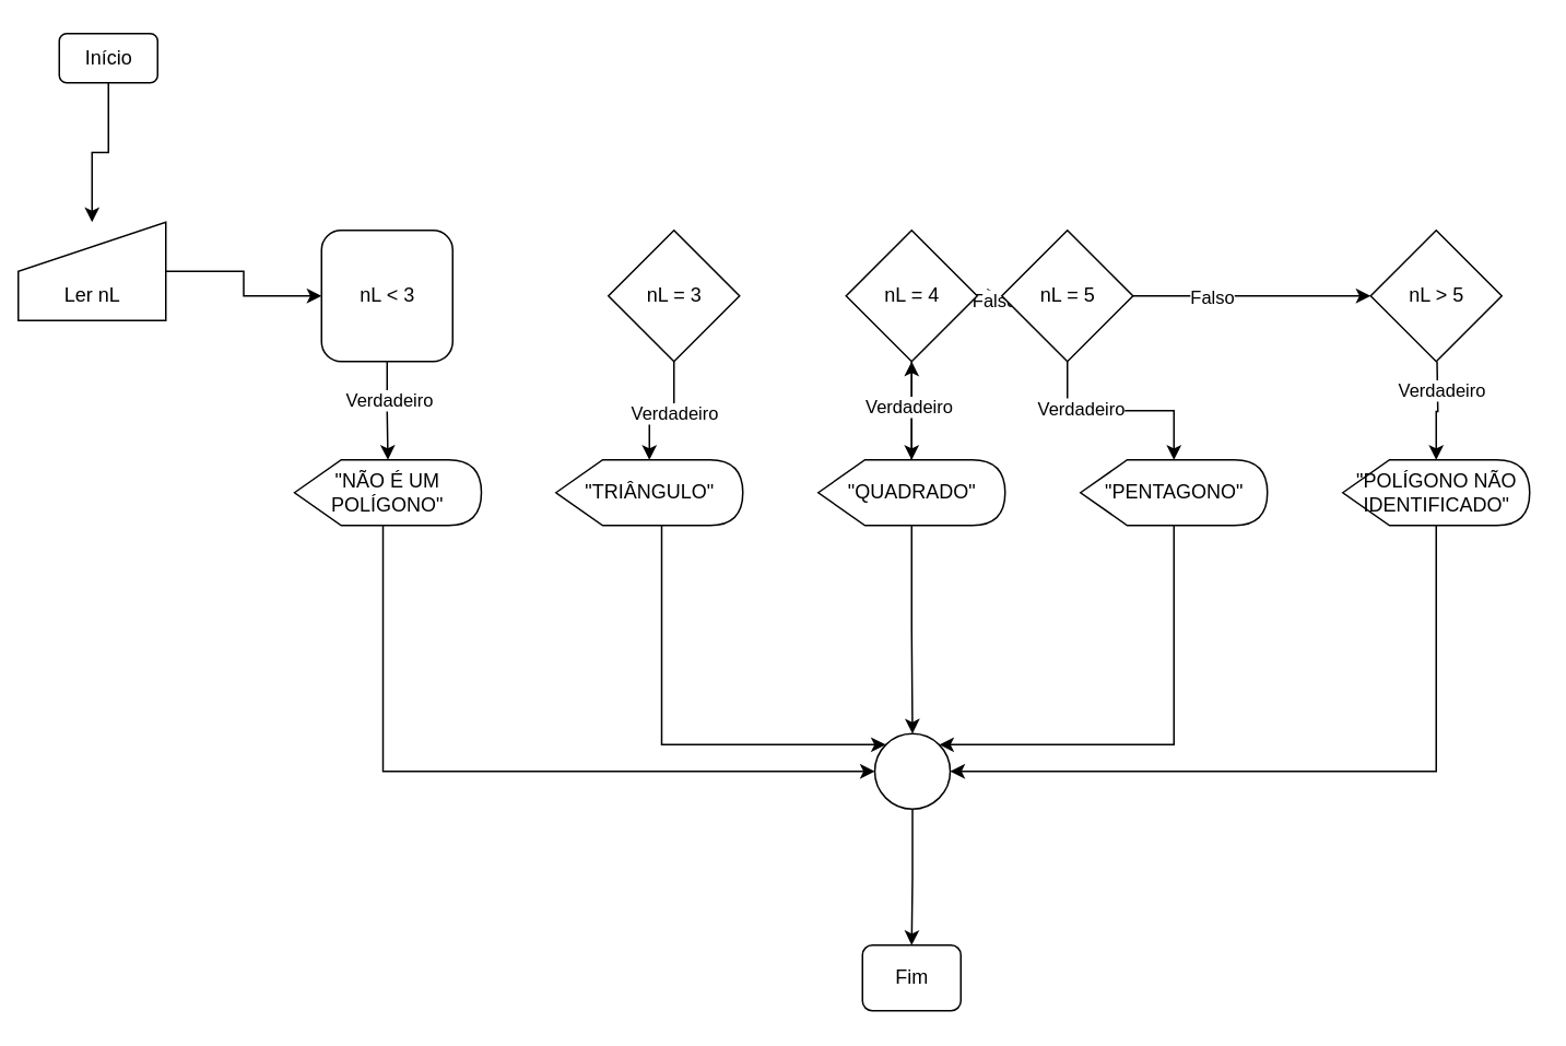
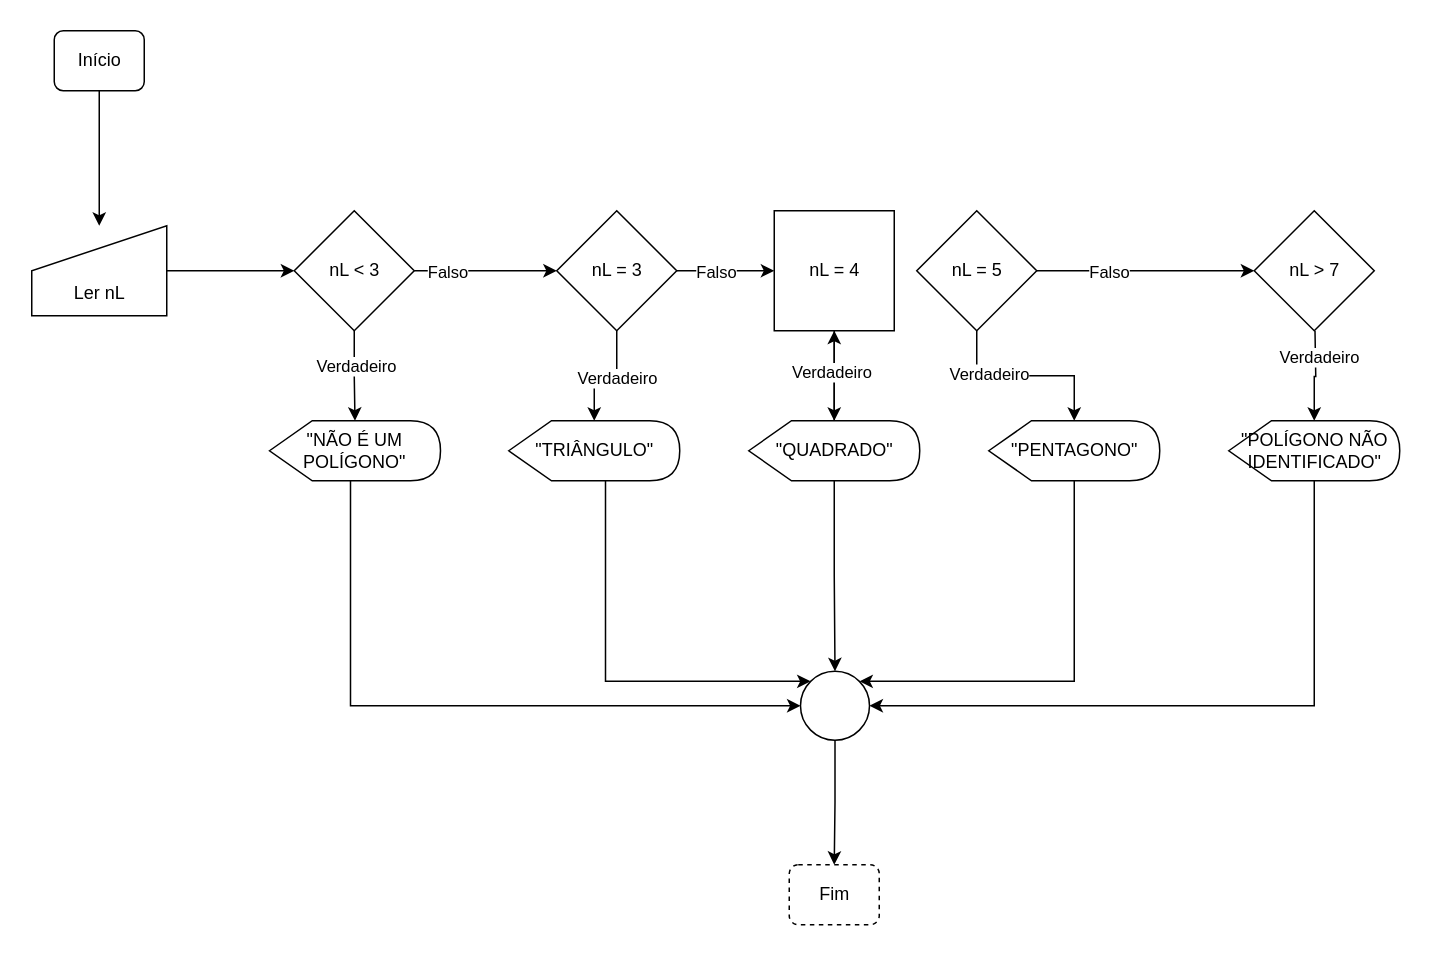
- <mxCell id="3" value="Início" style="rounded=1;whiteSpace=wrap;html=1;fontSize=12;glass=0;strokeWidth=1;shadow=0;" vertex="1" parent="1"><mxGeometry x="35.5" y="20" width="60" height="30" as="geometry" /></mxCell>
+ <mxCell id="3" value="Início" style="rounded=1;whiteSpace=wrap;html=1;fontSize=12;glass=0;strokeWidth=1;shadow=0;" vertex="1" parent="1"><mxGeometry x="35.5" y="20" width="60" height="40" as="geometry" /></mxCell>
- <mxCell id="5" value="&lt;div&gt;&lt;br&gt;&lt;/div&gt;&lt;div&gt;&lt;br&gt;&lt;/div&gt;Ler nL" style="shape=manualInput;whiteSpace=wrap;html=1;" vertex="1" parent="1"><mxGeometry x="10.5" y="135" width="90" height="60" as="geometry" /></mxCell>
+ <mxCell id="5" value="&lt;div&gt;&lt;br&gt;&lt;/div&gt;&lt;div&gt;&lt;br&gt;&lt;/div&gt;Ler nL" style="shape=manualInput;whiteSpace=wrap;html=1;" vertex="1" parent="1"><mxGeometry x="20.5" y="150" width="90" height="60" as="geometry" /></mxCell>
- <mxCell id="11" value="nL &amp;lt; 3" style="whiteSpace=wrap;html=1;rounded=1;" vertex="1" parent="1"><mxGeometry x="195.5" y="140" width="80" height="80" as="geometry" /></mxCell>
+ <mxCell id="11" value="nL &amp;lt; 3" style="rhombus;whiteSpace=wrap;html=1;" vertex="1" parent="1"><mxGeometry x="195.5" y="140" width="80" height="80" as="geometry" /></mxCell>
+ <mxCell id="8" value="" style="edgeStyle=orthogonalEdgeStyle;rounded=0;orthogonalLoop=1;jettySize=auto;html=1;" edge="1" parent="1" source="11" target="18"><mxGeometry relative="1" as="geometry" /></mxCell>
+ <mxCell id="9" value="Text" style="edgeLabel;html=1;align=center;verticalAlign=middle;resizable=0;points=[];" vertex="1" connectable="0" parent="8"><mxGeometry x="-0.537" y="1" relative="1" as="geometry"><mxPoint as="offset" /></mxGeometry></mxCell>
+ <mxCell id="10" value="Falso" style="edgeLabel;html=1;align=center;verticalAlign=middle;resizable=0;points=[];" vertex="1" connectable="0" parent="8"><mxGeometry x="-0.537" relative="1" as="geometry"><mxPoint as="offset" /></mxGeometry></mxCell>
+ <mxCell id="16" value="" style="edgeStyle=orthogonalEdgeStyle;rounded=0;orthogonalLoop=1;jettySize=auto;html=1;" edge="1" parent="1" source="18" target="24"><mxGeometry relative="1" as="geometry" /></mxCell>
+ <mxCell id="17" value="Falso" style="edgeLabel;html=1;align=center;verticalAlign=middle;resizable=0;points=[];" vertex="1" connectable="0" parent="16"><mxGeometry x="-0.212" relative="1" as="geometry"><mxPoint as="offset" /></mxGeometry></mxCell>
- <mxCell id="24" value="nL = 4" style="rhombus;whiteSpace=wrap;html=1;" vertex="1" parent="1"><mxGeometry x="515.5" y="140" width="80" height="80" as="geometry" /></mxCell>
+ <mxCell id="24" value="nL = 4" style="whiteSpace=wrap;html=1;rounded=0;" vertex="1" parent="1"><mxGeometry x="515.5" y="140" width="80" height="80" as="geometry" /></mxCell>
- <mxCell id="22" value="" style="edgeStyle=orthogonalEdgeStyle;rounded=0;orthogonalLoop=1;jettySize=auto;html=1;" edge="1" parent="1" source="24" target="33"><mxGeometry relative="1" as="geometry" /></mxCell>
- <mxCell id="23" value="Falso" style="edgeLabel;html=1;align=center;verticalAlign=middle;resizable=0;points=[];" vertex="1" connectable="0" parent="22"><mxGeometry x="-0.062" y="2" relative="1" as="geometry"><mxPoint as="offset" /></mxGeometry></mxCell>
- <mxCell id="36" value="nL &amp;gt; 5" style="rhombus;whiteSpace=wrap;html=1;" vertex="1" parent="1"><mxGeometry x="835.5" y="140" width="80" height="80" as="geometry" /></mxCell>
+ <mxCell id="36" value="nL &amp;gt; 7" style="rhombus;whiteSpace=wrap;html=1;" vertex="1" parent="1"><mxGeometry x="835.5" y="140" width="80" height="80" as="geometry" /></mxCell>
- <mxCell id="43" value="Fim" style="rounded=1;whiteSpace=wrap;html=1;fontSize=12;glass=0;strokeWidth=1;shadow=0;" vertex="1" parent="1"><mxGeometry x="525.5" y="576" width="60" height="40" as="geometry" /></mxCell>
+ <mxCell id="43" value="Fim" style="rounded=1;whiteSpace=wrap;html=1;fontSize=12;glass=0;strokeWidth=1;shadow=0;dashed=1;" vertex="1" parent="1"><mxGeometry x="525.5" y="576" width="60" height="40" as="geometry" /></mxCell>
